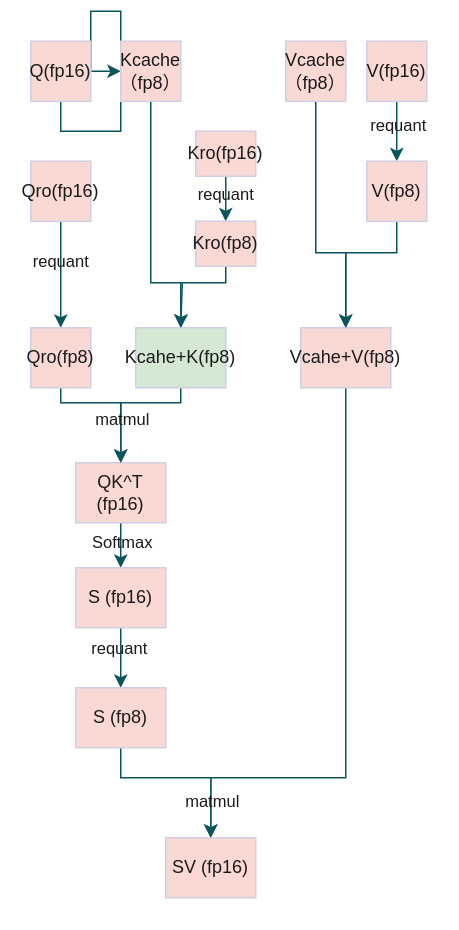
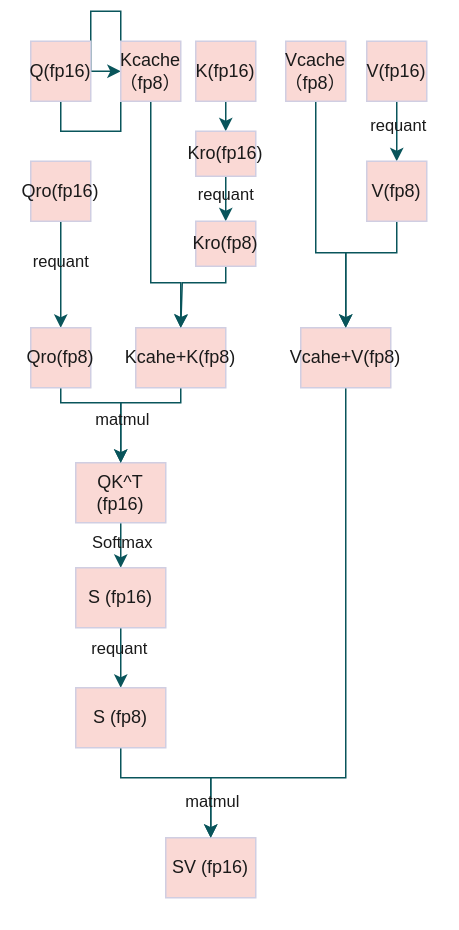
+ <mxCell id="5" value="K(fp16)" style="rounded=0;whiteSpace=wrap;html=1;labelBackgroundColor=none;fillColor=#FAD9D5;strokeColor=#D0CEE2;fontColor=#1A1A1A;" parent="1" vertex="1"><mxGeometry x="130" y="20" width="40" height="40" as="geometry" /></mxCell>
+ <mxCell id="4" style="edgeStyle=orthogonalEdgeStyle;rounded=0;orthogonalLoop=1;jettySize=auto;html=1;exitX=0.5;exitY=1;exitDx=0;exitDy=0;entryX=0.5;entryY=0;entryDx=0;entryDy=0;labelBackgroundColor=none;strokeColor=#09555B;fontColor=default;" parent="1" source="5" target="14" edge="1"><mxGeometry relative="1" as="geometry" /></mxCell>
- <mxCell id="21" value="Kcahe+K(fp8)" style="rounded=0;whiteSpace=wrap;html=1;labelBackgroundColor=none;fillColor=#d5e8d4;strokeColor=#D0CEE2;fontColor=#1A1A1A;" parent="1" vertex="1"><mxGeometry x="90" y="211" width="60" height="40" as="geometry" /></mxCell>
+ <mxCell id="21" value="Kcahe+K(fp8)" style="rounded=0;whiteSpace=wrap;html=1;labelBackgroundColor=none;fillColor=#FAD9D5;strokeColor=#D0CEE2;fontColor=#1A1A1A;" parent="1" vertex="1"><mxGeometry x="90" y="211" width="60" height="40" as="geometry" /></mxCell>
